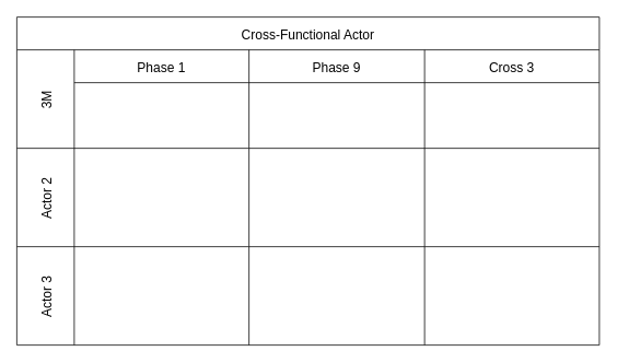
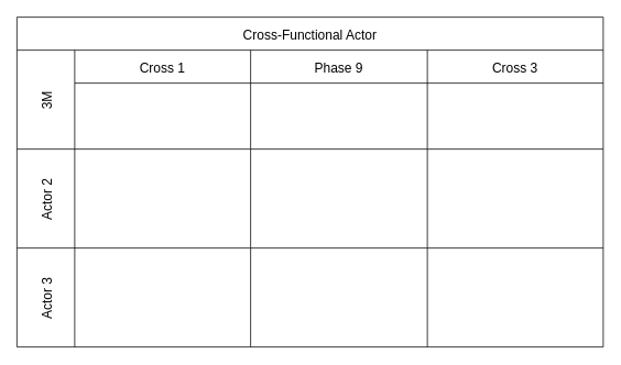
- <mxCell id="4" value="Phase 1" style="swimlane;swimlaneHead=0;swimlaneBody=0;fontStyle=0;strokeColor=inherit;connectable=0;fillColor=none;startSize=40;collapsible=0;recursiveResize=0;expand=0;fontSize=16;" vertex="1" parent="3"><mxGeometry x="70" width="213" height="120" as="geometry"><mxRectangle width="213" height="120" as="alternateBounds" /></mxGeometry></mxCell>
+ <mxCell id="4" value="Cross 1" style="swimlane;swimlaneHead=0;swimlaneBody=0;fontStyle=0;strokeColor=inherit;connectable=0;fillColor=none;startSize=40;collapsible=0;recursiveResize=0;expand=0;fontSize=16;" vertex="1" parent="3"><mxGeometry x="70" width="213" height="120" as="geometry"><mxRectangle width="213" height="120" as="alternateBounds" /></mxGeometry></mxCell>
